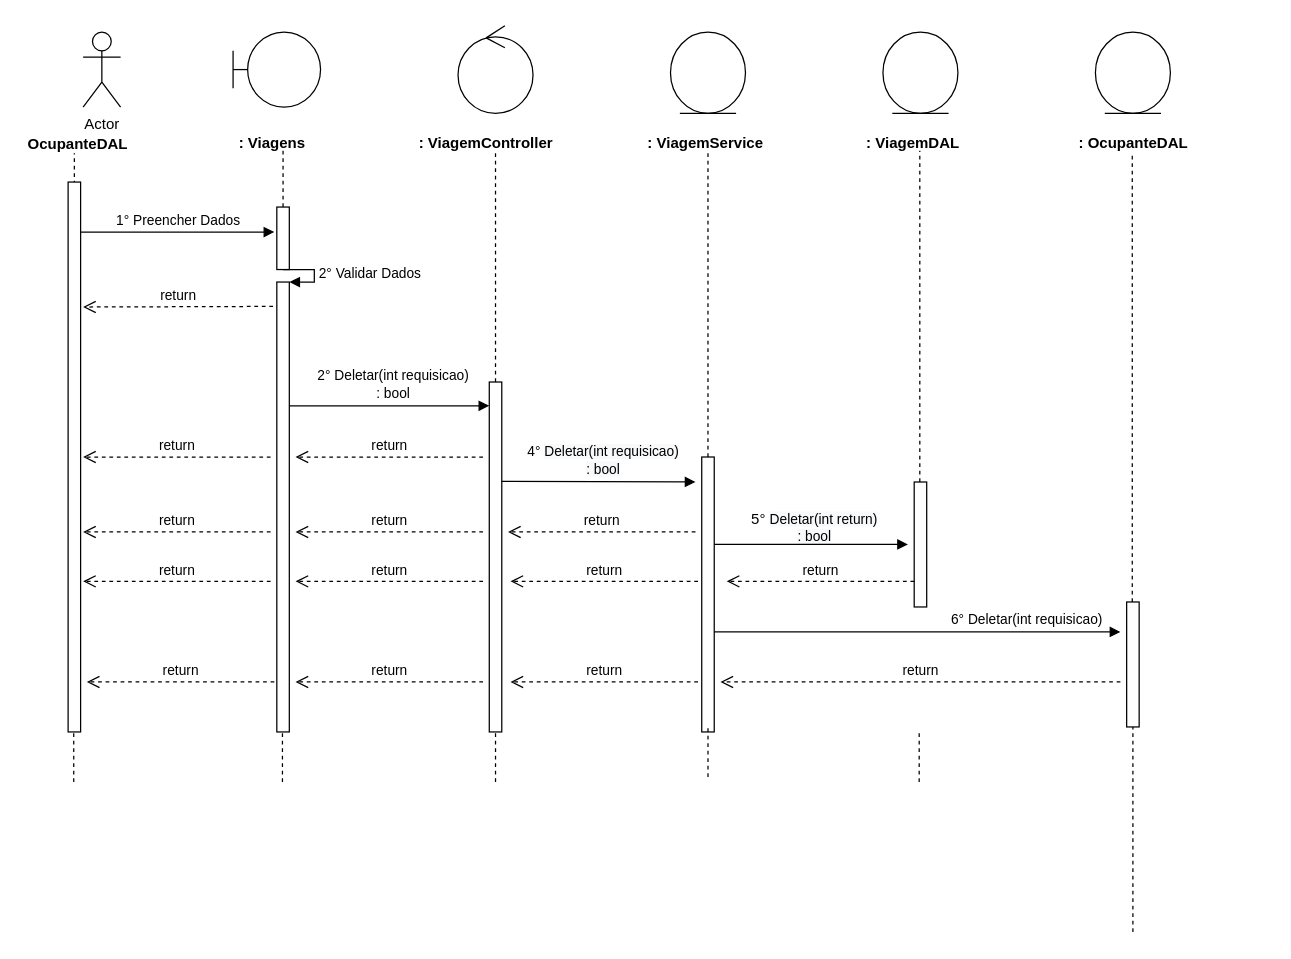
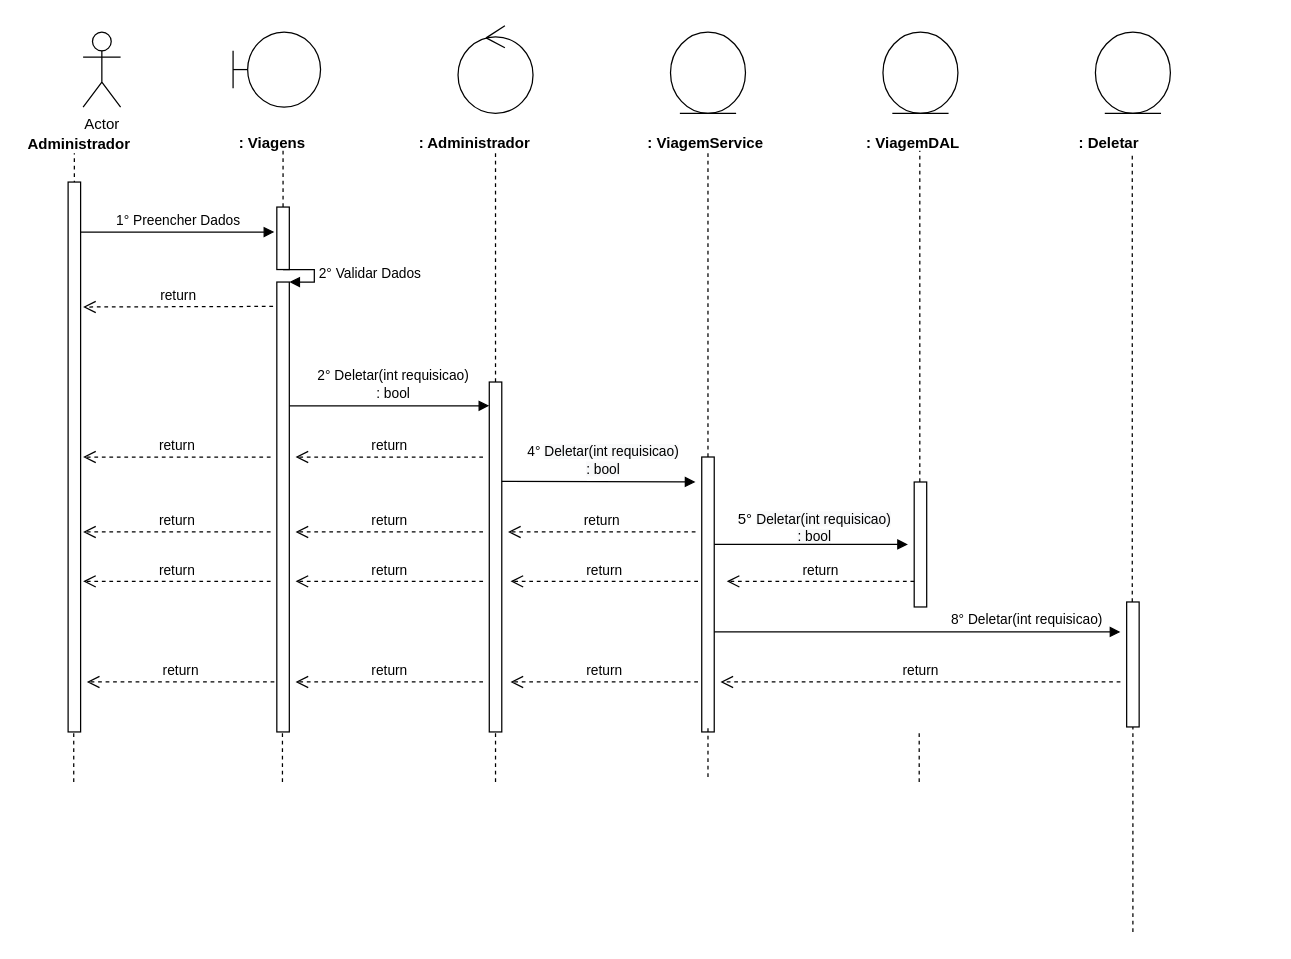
- <mxCell id="9" value="&lt;b&gt;: ViagemController&lt;/b&gt;" parent="1" style="text;html=1;" vertex="1"><mxGeometry as="geometry" x="333" y="100" width="150" height="30" /></mxCell>
+ <mxCell id="9" value="&lt;b&gt;: Administrador&lt;/b&gt;" parent="1" style="text;html=1;" vertex="1"><mxGeometry as="geometry" x="333" y="100" width="150" height="30" /></mxCell>
- <mxCell id="52" value="&lt;b&gt;: OcupanteDAL&lt;/b&gt;" parent="1" style="text;html=1;" vertex="1"><mxGeometry as="geometry" x="861" y="100" width="150" height="30" /></mxCell>
+ <mxCell id="52" value="&lt;b&gt;: Deletar&lt;/b&gt;" parent="1" style="text;html=1;" vertex="1"><mxGeometry as="geometry" x="861" y="100" width="150" height="30" /></mxCell>
- <mxCell id="3" value="&lt;b&gt;OcupanteDAL&lt;/b&gt;" parent="1" style="text;html=1;resizable=0;points=[];autosize=1;align=left;verticalAlign=top;spacingTop=-4;" vertex="1"><mxGeometry as="geometry" x="20" y="105" width="100" height="20" /></mxCell>
+ <mxCell id="3" value="&lt;b&gt;Administrador&lt;/b&gt;" parent="1" style="text;html=1;resizable=0;points=[];autosize=1;align=left;verticalAlign=top;spacingTop=-4;" vertex="1"><mxGeometry as="geometry" x="20" y="105" width="100" height="20" /></mxCell>
- <mxCell id="35" value="&lt;span style=&quot;text-align: left&quot;&gt;5° &lt;span style=&quot;display: inline ; float: none ; background-color: rgb(248 , 249 , 250) ; color: rgb(0 , 0 , 0) ; font-family: &amp;#34;helvetica&amp;#34; ; font-size: 11px ; font-style: normal ; font-variant: normal ; font-weight: 400 ; letter-spacing: normal ; text-align: center ; text-decoration: none ; text-indent: 0px ; text-transform: none ; white-space: nowrap ; word-spacing: 0px&quot;&gt;Deletar(int return)&lt;/span&gt;&lt;br style=&quot;color: rgb(0 , 0 , 0) ; font-family: &amp;#34;helvetica&amp;#34; ; font-size: 11px ; font-style: normal ; font-variant: normal ; font-weight: 400 ; letter-spacing: normal ; text-align: center ; text-decoration: none ; text-indent: 0px ; text-transform: none ; white-space: nowrap ; word-spacing: 0px&quot;&gt;&lt;span style=&quot;display: inline ; float: none ; background-color: rgb(248 , 249 , 250) ; color: rgb(0 , 0 , 0) ; font-family: &amp;#34;helvetica&amp;#34; ; font-size: 11px ; font-style: normal ; font-variant: normal ; font-weight: 400 ; letter-spacing: normal ; text-align: center ; text-decoration: none ; text-indent: 0px ; text-transform: none ; white-space: nowrap ; word-spacing: 0px&quot;&gt;: bool&lt;/span&gt;&lt;/span&gt;" parent="1" style="text;html=1;resizable=0;points=[];autosize=1;align=center;verticalAlign=top;spacingTop=-4;" vertex="1"><mxGeometry as="geometry" x="581" y="405" width="140" height="30" /></mxCell>
+ <mxCell id="35" value="&lt;span style=&quot;text-align: left&quot;&gt;5° &lt;span style=&quot;display: inline ; float: none ; background-color: rgb(248 , 249 , 250) ; color: rgb(0 , 0 , 0) ; font-family: &amp;#34;helvetica&amp;#34; ; font-size: 11px ; font-style: normal ; font-variant: normal ; font-weight: 400 ; letter-spacing: normal ; text-align: center ; text-decoration: none ; text-indent: 0px ; text-transform: none ; white-space: nowrap ; word-spacing: 0px&quot;&gt;Deletar(int requisicao)&lt;/span&gt;&lt;br style=&quot;color: rgb(0 , 0 , 0) ; font-family: &amp;#34;helvetica&amp;#34; ; font-size: 11px ; font-style: normal ; font-variant: normal ; font-weight: 400 ; letter-spacing: normal ; text-align: center ; text-decoration: none ; text-indent: 0px ; text-transform: none ; white-space: nowrap ; word-spacing: 0px&quot;&gt;&lt;span style=&quot;display: inline ; float: none ; background-color: rgb(248 , 249 , 250) ; color: rgb(0 , 0 , 0) ; font-family: &amp;#34;helvetica&amp;#34; ; font-size: 11px ; font-style: normal ; font-variant: normal ; font-weight: 400 ; letter-spacing: normal ; text-align: center ; text-decoration: none ; text-indent: 0px ; text-transform: none ; white-space: nowrap ; word-spacing: 0px&quot;&gt;: bool&lt;/span&gt;&lt;/span&gt;" parent="1" style="text;html=1;resizable=0;points=[];autosize=1;align=center;verticalAlign=top;spacingTop=-4;" vertex="1"><mxGeometry as="geometry" x="581" y="405" width="140" height="30" /></mxCell>
- <mxCell id="50" value="&lt;div&gt;&lt;/div&gt;&lt;span style=&quot;font-size: 11px&quot;&gt;6° Deletar(int requisicao)&lt;br&gt;&lt;/span&gt;" parent="1" style="text;html=1;resizable=0;points=[];autosize=1;align=center;verticalAlign=top;spacingTop=-4;" vertex="1"><mxGeometry as="geometry" x="751" y="485" width="140" height="20" /></mxCell>
+ <mxCell id="50" value="&lt;div&gt;&lt;/div&gt;&lt;span style=&quot;font-size: 11px&quot;&gt;8° Deletar(int requisicao)&lt;br&gt;&lt;/span&gt;" parent="1" style="text;html=1;resizable=0;points=[];autosize=1;align=center;verticalAlign=top;spacingTop=-4;" vertex="1"><mxGeometry as="geometry" x="751" y="485" width="140" height="20" /></mxCell>
